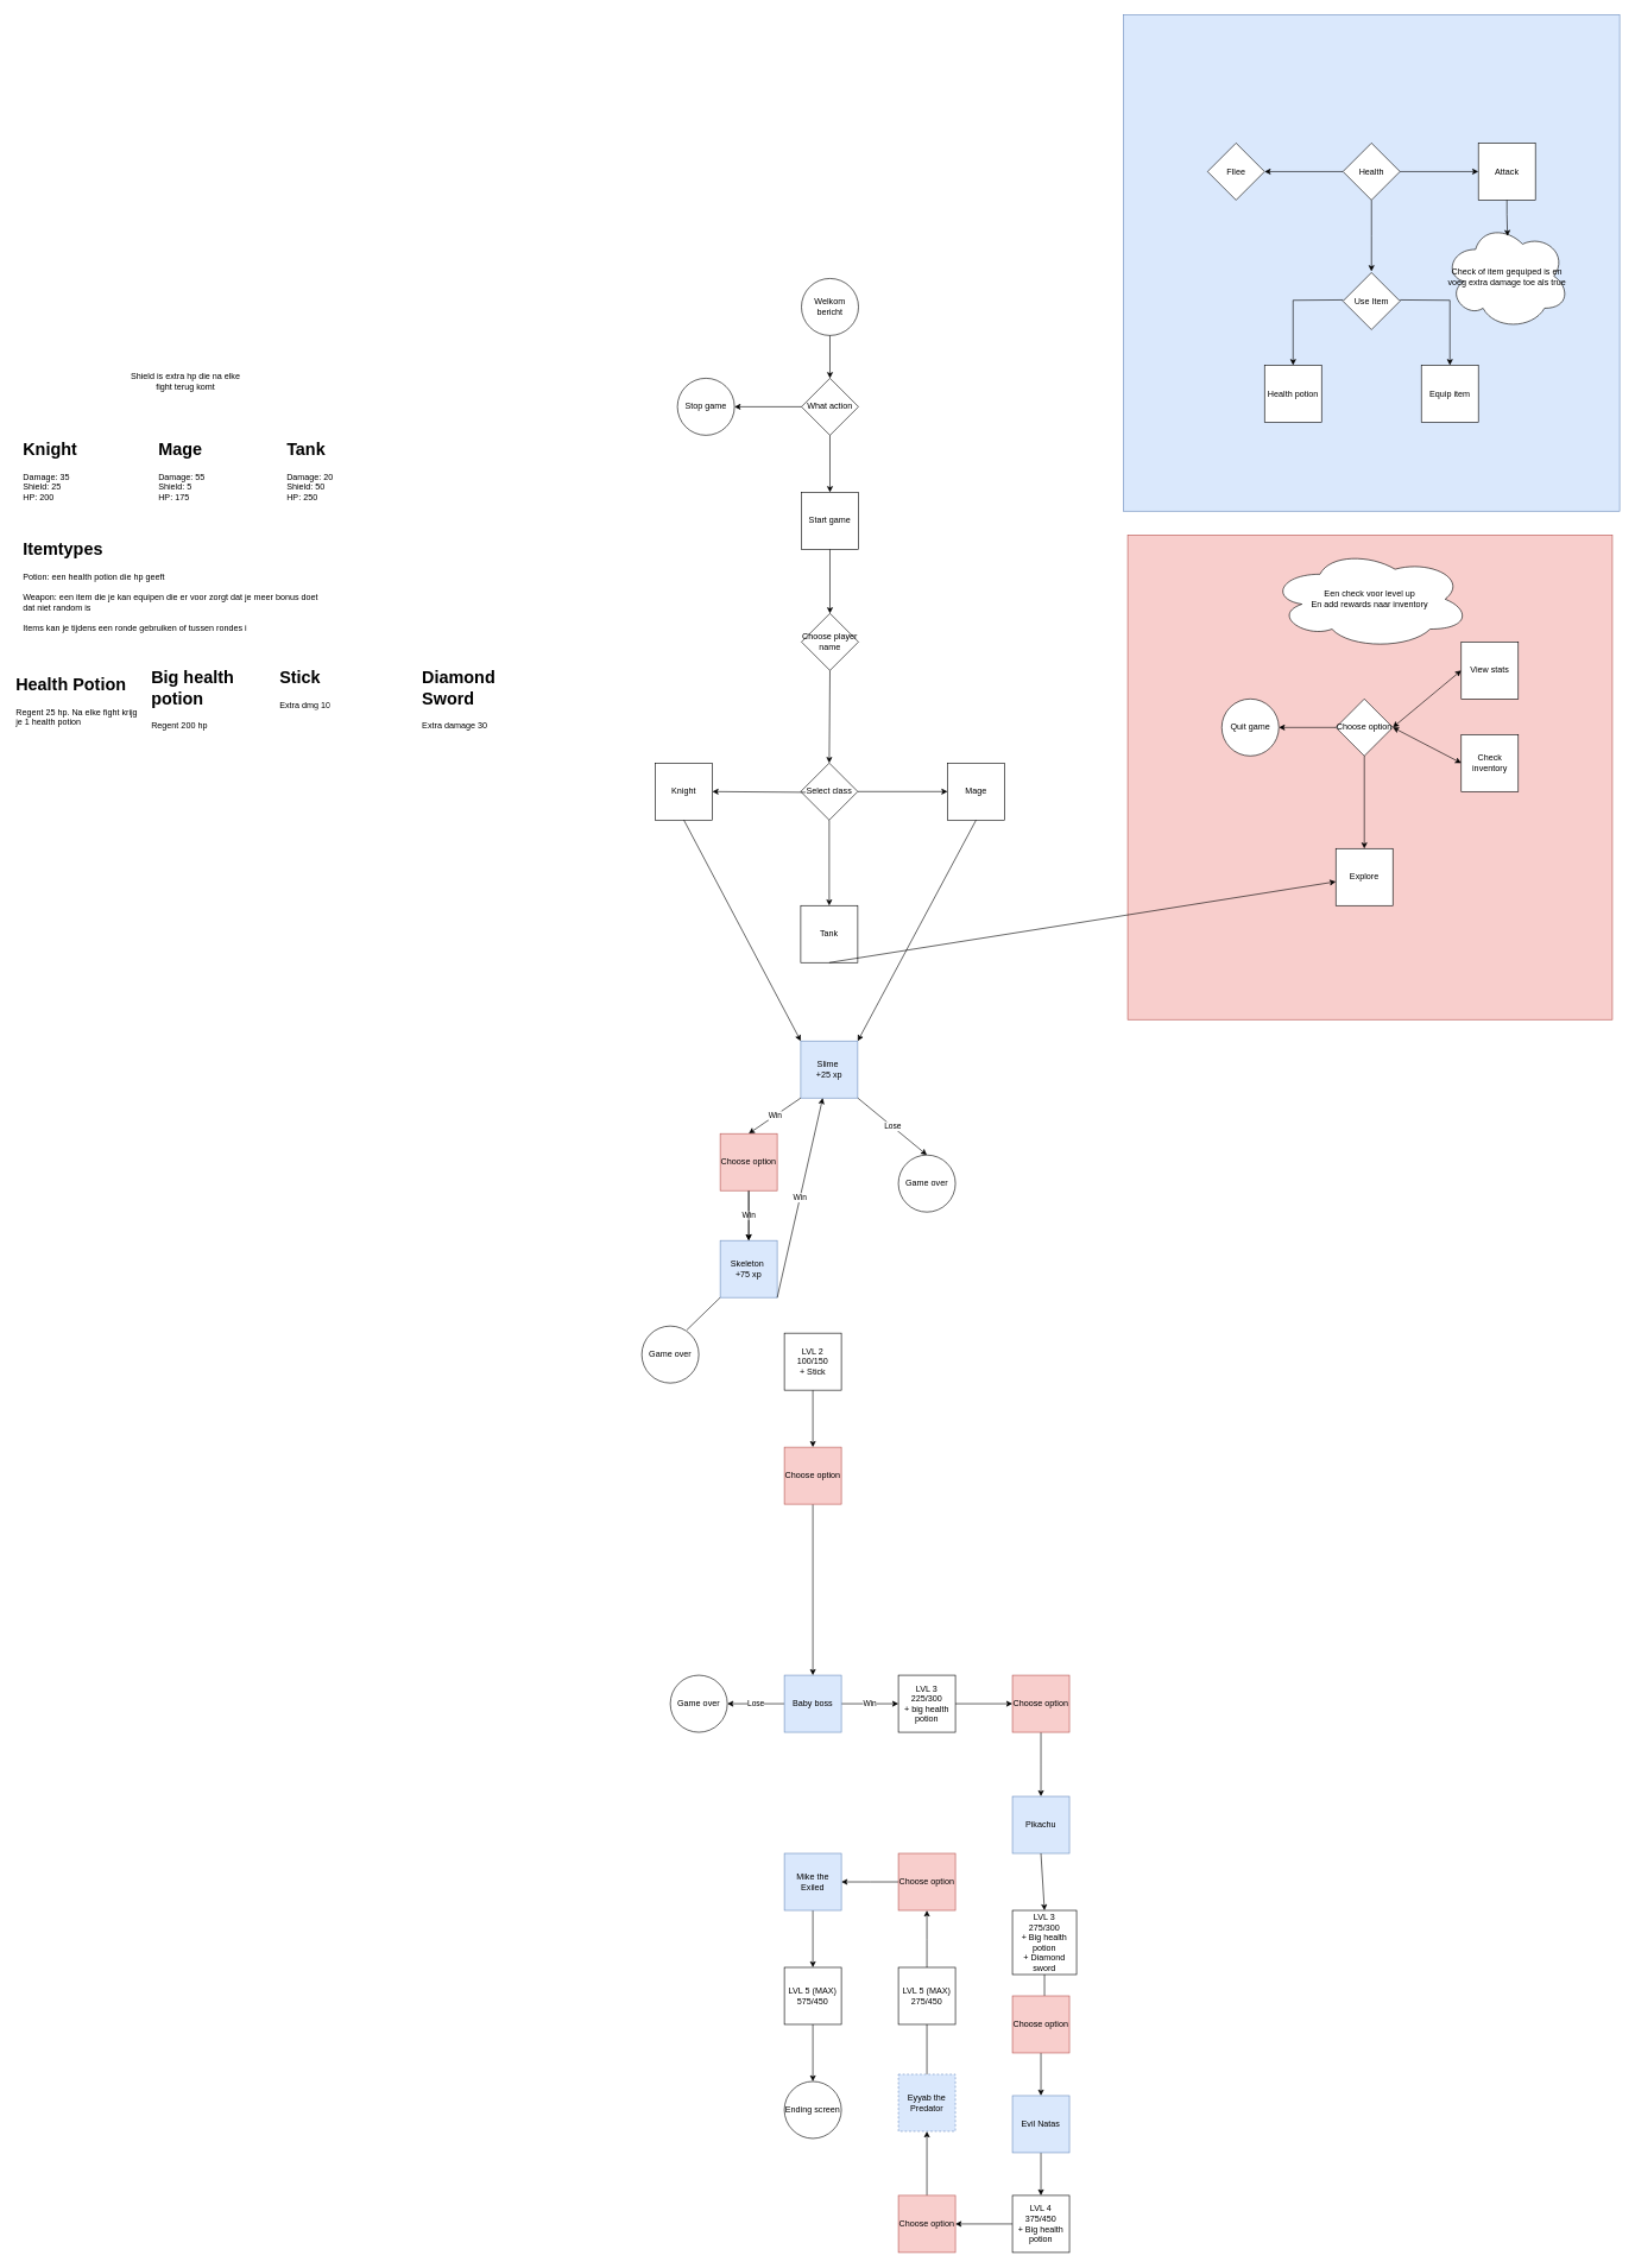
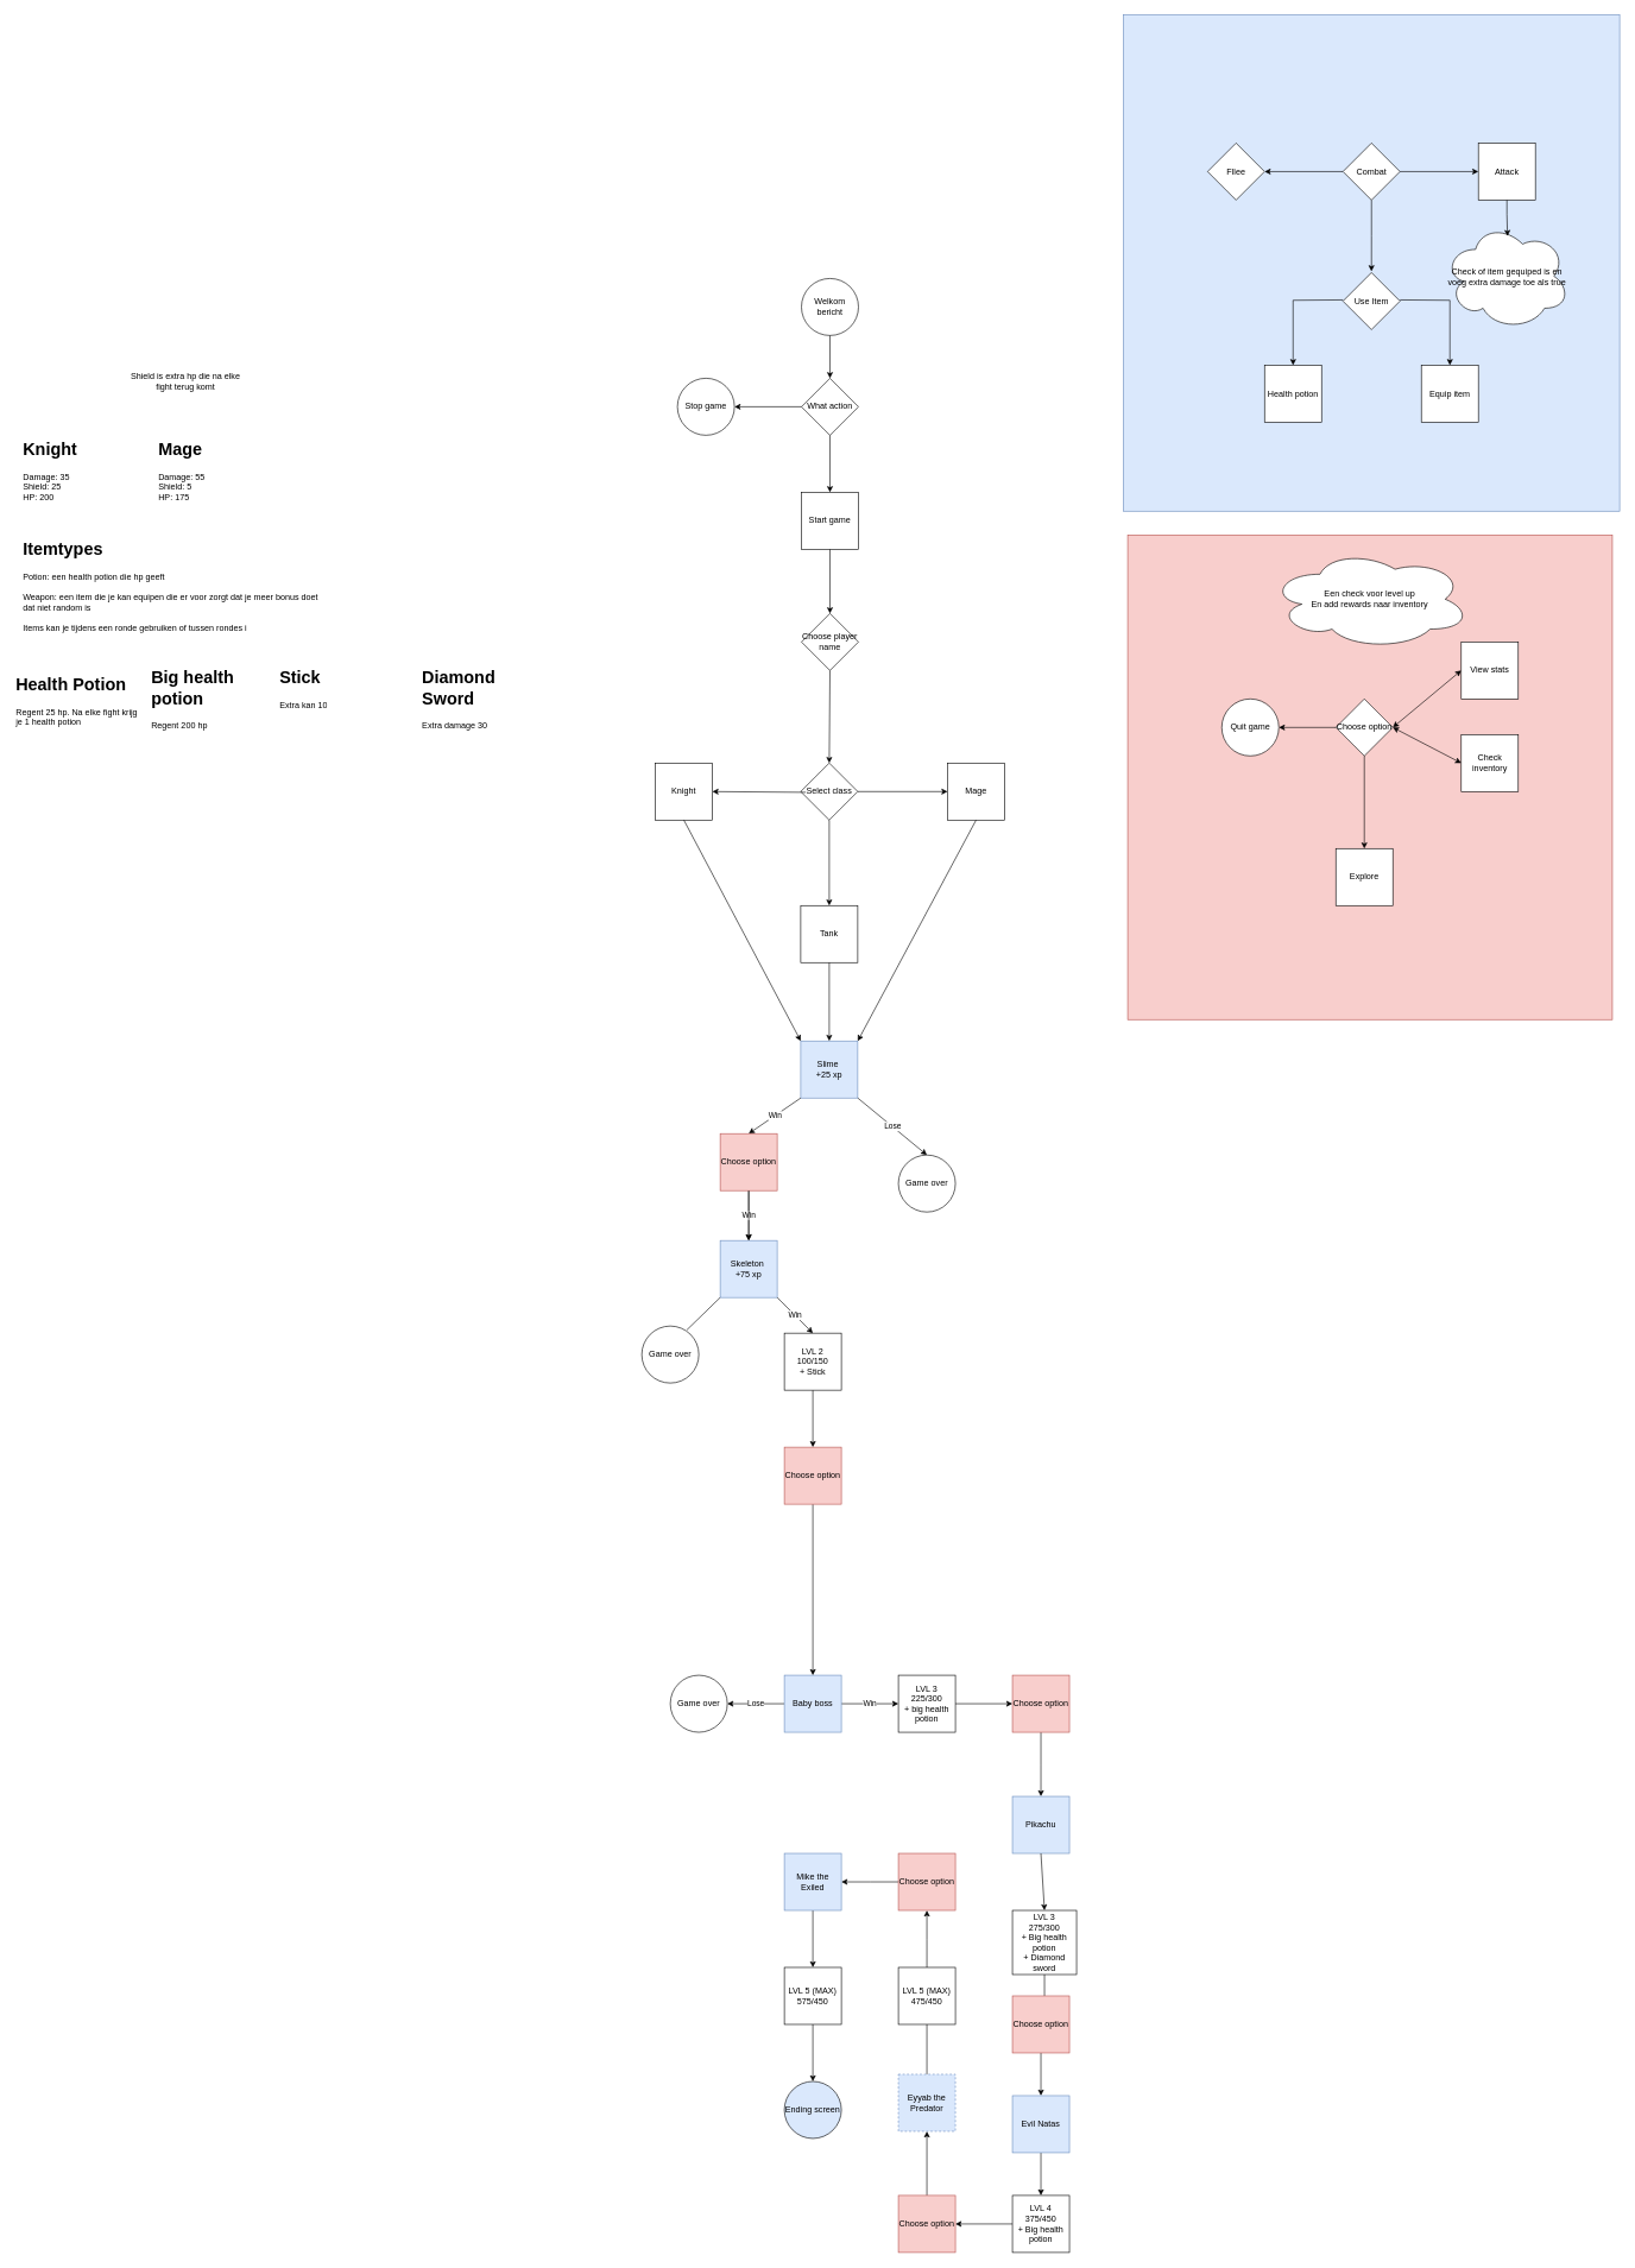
- <mxCell id="43" value="Health" style="rhombus;whiteSpace=wrap;html=1;" vertex="1" parent="1"><mxGeometry x="1883.75" y="200" width="80" height="80" as="geometry" /></mxCell>
+ <mxCell id="43" value="Combat" style="rhombus;whiteSpace=wrap;html=1;" vertex="1" parent="1"><mxGeometry x="1883.75" y="200" width="80" height="80" as="geometry" /></mxCell>
- <mxCell id="78" value="&lt;h1 style=&quot;margin-top: 0px;&quot;&gt;Tank&lt;/h1&gt;&lt;div&gt;Damage: 20&lt;/div&gt;&lt;div&gt;Shield: 50&lt;br&gt;&lt;/div&gt;&lt;div&gt;HP: 250&lt;/div&gt;&lt;div&gt;&lt;br&gt;&lt;/div&gt;" style="text;html=1;whiteSpace=wrap;overflow=hidden;rounded=0;" vertex="1" parent="1"><mxGeometry x="400" y="610" width="180" height="120" as="geometry" /></mxCell>
- <mxCell id="96" value="&lt;h1 style=&quot;margin-top: 0px;&quot;&gt;Stick&lt;/h1&gt;&lt;div&gt;Extra dmg 10&lt;/div&gt;" style="text;html=1;whiteSpace=wrap;overflow=hidden;rounded=0;" vertex="1" parent="1"><mxGeometry x="390" y="930" width="180" height="120" as="geometry" /></mxCell>
+ <mxCell id="96" value="&lt;h1 style=&quot;margin-top: 0px;&quot;&gt;Stick&lt;/h1&gt;&lt;div&gt;Extra kan 10&lt;/div&gt;" style="text;html=1;whiteSpace=wrap;overflow=hidden;rounded=0;" vertex="1" parent="1"><mxGeometry x="390" y="930" width="180" height="120" as="geometry" /></mxCell>
- <mxCell id="14" value="" style="endArrow=classic;html=1;rounded=0;exitX=0.5;exitY=1;exitDx=0;exitDy=0;" edge="1" parent="1" source="8" target="37"><mxGeometry width="50" height="50" relative="1" as="geometry"><mxPoint x="1149" y="1420" as="sourcePoint" /><mxPoint x="1199" y="1370" as="targetPoint" /></mxGeometry></mxCell>
+ <mxCell id="14" value="" style="endArrow=classic;html=1;rounded=0;exitX=0.5;exitY=1;exitDx=0;exitDy=0;entryX=0.5;entryY=0;entryDx=0;entryDy=0;" edge="1" parent="1" source="8" target="12"><mxGeometry width="50" height="50" relative="1" as="geometry"><mxPoint x="1149" y="1420" as="sourcePoint" /><mxPoint x="1199" y="1370" as="targetPoint" /></mxGeometry></mxCell>
- <mxCell id="30" value="Win" style="endArrow=classic;html=1;rounded=0;exitX=1;exitY=1;exitDx=0;exitDy=0;" edge="1" parent="1" source="18" target="12"><mxGeometry width="50" height="50" relative="1" as="geometry"><mxPoint x="1110" y="1720" as="sourcePoint" /><mxPoint x="1160" y="1670" as="targetPoint" /></mxGeometry></mxCell>
+ <mxCell id="30" value="Win" style="endArrow=classic;html=1;rounded=0;exitX=1;exitY=1;exitDx=0;exitDy=0;entryX=0.5;entryY=0;entryDx=0;entryDy=0;" edge="1" parent="1" source="18" target="29"><mxGeometry width="50" height="50" relative="1" as="geometry"><mxPoint x="1110" y="1720" as="sourcePoint" /><mxPoint x="1160" y="1670" as="targetPoint" /></mxGeometry></mxCell>
- <mxCell id="70" value="&lt;div&gt;LVL 5 (MAX)&lt;/div&gt;275/450" style="whiteSpace=wrap;html=1;aspect=fixed;" vertex="1" parent="1"><mxGeometry x="1260" y="2760" width="80" height="80" as="geometry" /></mxCell>
+ <mxCell id="70" value="&lt;div&gt;LVL 5 (MAX)&lt;/div&gt;475/450" style="whiteSpace=wrap;html=1;aspect=fixed;" vertex="1" parent="1"><mxGeometry x="1260" y="2760" width="80" height="80" as="geometry" /></mxCell>
- <mxCell id="77" value="Ending screen" style="ellipse;whiteSpace=wrap;html=1;" vertex="1" parent="1"><mxGeometry x="1100" y="2920" width="80" height="80" as="geometry" /></mxCell>
+ <mxCell id="77" value="Ending screen" style="ellipse;whiteSpace=wrap;html=1;fillColor=#dae8fc;" vertex="1" parent="1"><mxGeometry x="1100" y="2920" width="80" height="80" as="geometry" /></mxCell>
